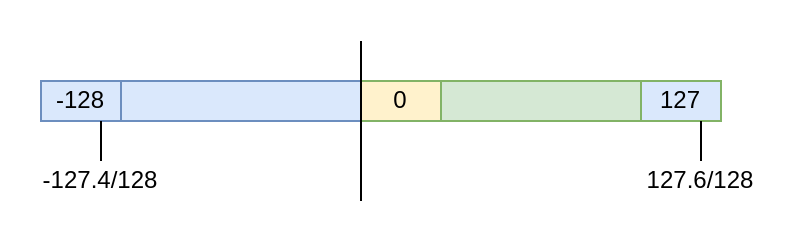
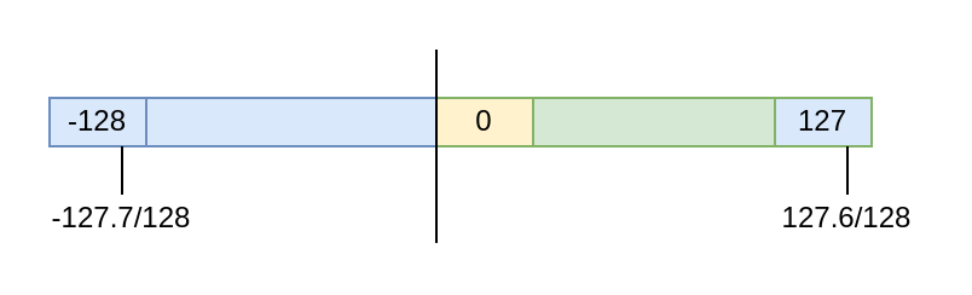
- <mxCell id="11" value="-127.4/128" style="text;html=1;strokeColor=none;fillColor=none;align=center;verticalAlign=middle;whiteSpace=wrap;rounded=0;" vertex="1" parent="1"><mxGeometry x="20" y="80" width="60" height="20" as="geometry" /></mxCell>
+ <mxCell id="11" value="-127.7/128" style="text;html=1;strokeColor=none;fillColor=none;align=center;verticalAlign=middle;whiteSpace=wrap;rounded=0;" vertex="1" parent="1"><mxGeometry x="20" y="80" width="60" height="20" as="geometry" /></mxCell>
